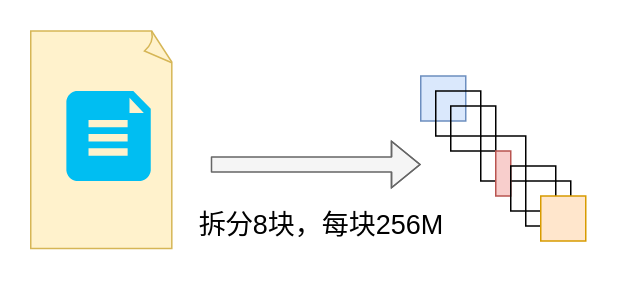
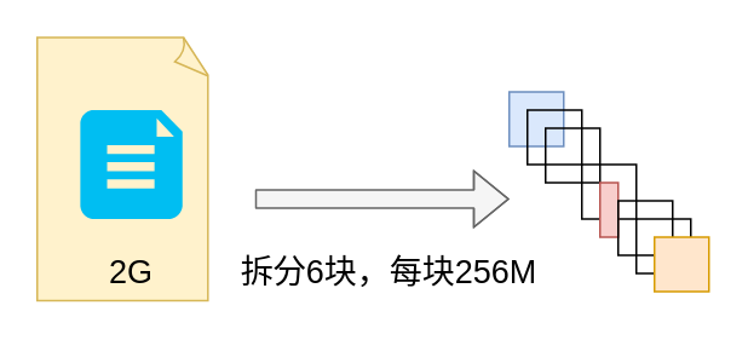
+ <mxCell id="4" value="2G" style="text;html=1;strokeColor=none;fillColor=none;align=center;verticalAlign=middle;whiteSpace=wrap;rounded=0;fontSize=18;" vertex="1" parent="1"><mxGeometry x="51.88" y="140" width="40" height="20" as="geometry" /></mxCell>
- <mxCell id="14" value="拆分8块，每块256M" style="text;html=1;strokeColor=none;fillColor=none;align=center;verticalAlign=middle;whiteSpace=wrap;rounded=0;fontSize=18;" vertex="1" parent="1"><mxGeometry x="128" y="140" width="172" height="20" as="geometry" /></mxCell>
+ <mxCell id="14" value="拆分6块，每块256M" style="text;html=1;strokeColor=none;fillColor=none;align=center;verticalAlign=middle;whiteSpace=wrap;rounded=0;fontSize=18;" vertex="1" parent="1"><mxGeometry x="128" y="140" width="172" height="20" as="geometry" /></mxCell>
